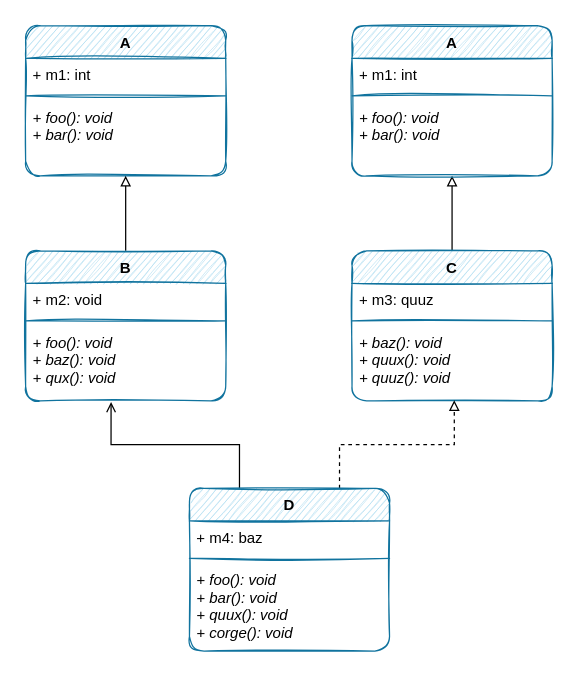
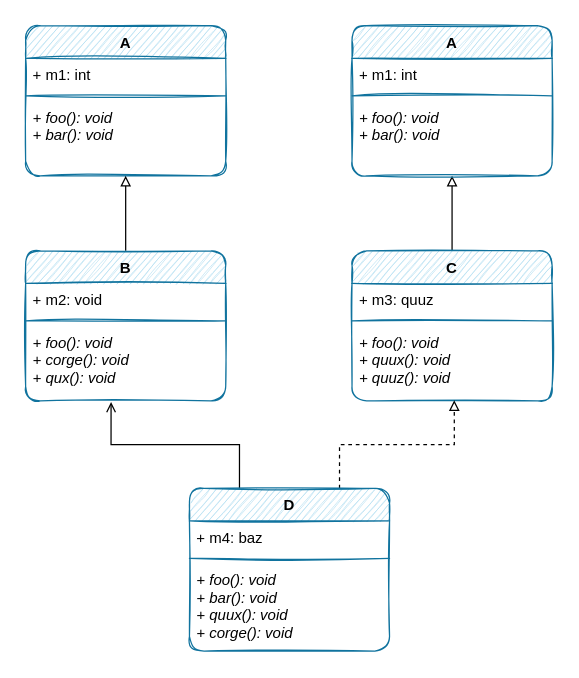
- <mxCell id="10" value="+ foo(): void&#10;+ baz(): void&#10;+ qux(): void" style="text;strokeColor=none;fillColor=none;align=left;verticalAlign=top;spacingLeft=4;spacingRight=4;overflow=hidden;rotatable=0;points=[[0,0.5],[1,0.5]];portConstraint=eastwest;fontStyle=2;sketch=1;" parent="7" vertex="1"><mxGeometry y="60" width="160" height="60" as="geometry" /></mxCell>
+ <mxCell id="10" value="+ foo(): void&#10;+ corge(): void&#10;+ qux(): void" style="text;strokeColor=none;fillColor=none;align=left;verticalAlign=top;spacingLeft=4;spacingRight=4;overflow=hidden;rotatable=0;points=[[0,0.5],[1,0.5]];portConstraint=eastwest;fontStyle=2;sketch=1;" parent="7" vertex="1"><mxGeometry y="60" width="160" height="60" as="geometry" /></mxCell>
- <mxCell id="15" value="+ baz(): void&#10;+ quux(): void&#10;+ quuz(): void" style="text;strokeColor=none;fillColor=none;align=left;verticalAlign=top;spacingLeft=4;spacingRight=4;overflow=hidden;rotatable=0;points=[[0,0.5],[1,0.5]];portConstraint=eastwest;fontStyle=2;sketch=1;" parent="12" vertex="1"><mxGeometry y="60" width="160" height="60" as="geometry" /></mxCell>
+ <mxCell id="15" value="+ foo(): void&#10;+ quux(): void&#10;+ quuz(): void" style="text;strokeColor=none;fillColor=none;align=left;verticalAlign=top;spacingLeft=4;spacingRight=4;overflow=hidden;rotatable=0;points=[[0,0.5],[1,0.5]];portConstraint=eastwest;fontStyle=2;sketch=1;" parent="12" vertex="1"><mxGeometry y="60" width="160" height="60" as="geometry" /></mxCell>
